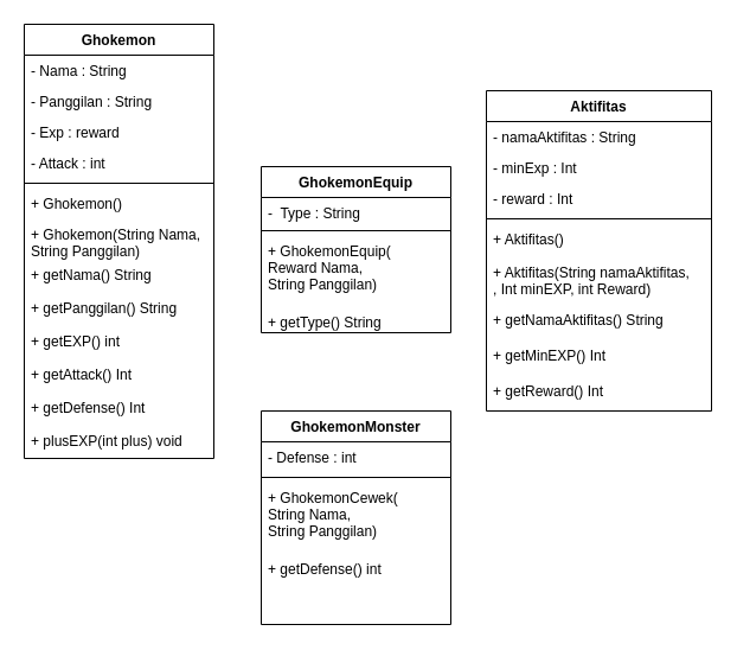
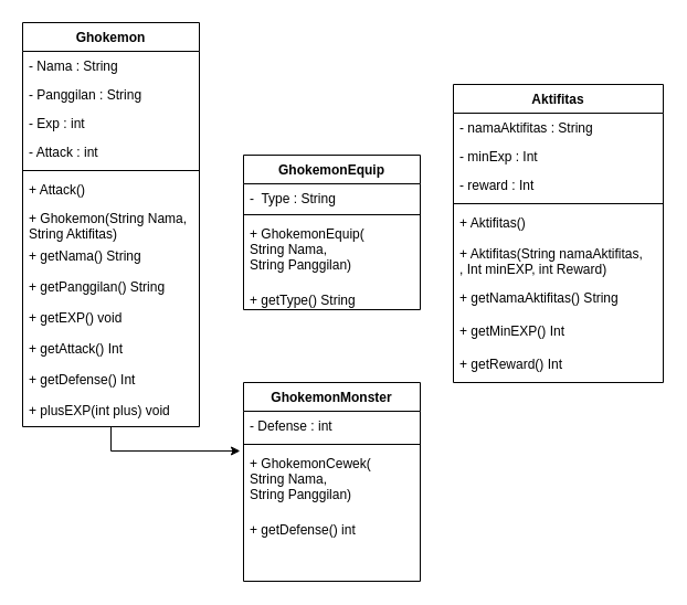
- <mxCell id="6" value="- Exp : reward" style="text;strokeColor=none;fillColor=none;align=left;verticalAlign=top;spacingLeft=4;spacingRight=4;overflow=hidden;rotatable=0;points=[[0,0.5],[1,0.5]];portConstraint=eastwest;" parent="3" vertex="1"><mxGeometry y="78" width="160" height="26" as="geometry" /></mxCell>
+ <mxCell id="6" value="- Exp : int" style="text;strokeColor=none;fillColor=none;align=left;verticalAlign=top;spacingLeft=4;spacingRight=4;overflow=hidden;rotatable=0;points=[[0,0.5],[1,0.5]];portConstraint=eastwest;" parent="3" vertex="1"><mxGeometry y="78" width="160" height="26" as="geometry" /></mxCell>
- <mxCell id="9" value="+ Ghokemon()" style="text;strokeColor=none;fillColor=none;align=left;verticalAlign=top;spacingLeft=4;spacingRight=4;overflow=hidden;rotatable=0;points=[[0,0.5],[1,0.5]];portConstraint=eastwest;" parent="3" vertex="1"><mxGeometry y="138" width="160" height="26" as="geometry" /></mxCell>
+ <mxCell id="9" value="+ Attack()" style="text;strokeColor=none;fillColor=none;align=left;verticalAlign=top;spacingLeft=4;spacingRight=4;overflow=hidden;rotatable=0;points=[[0,0.5],[1,0.5]];portConstraint=eastwest;" parent="3" vertex="1"><mxGeometry y="138" width="160" height="26" as="geometry" /></mxCell>
- <mxCell id="10" value="+ Ghokemon(String Nama,&#10;String Panggilan)" style="text;strokeColor=none;fillColor=none;align=left;verticalAlign=top;spacingLeft=4;spacingRight=4;overflow=hidden;rotatable=0;points=[[0,0.5],[1,0.5]];portConstraint=eastwest;" parent="3" vertex="1"><mxGeometry y="164" width="160" height="34" as="geometry" /></mxCell>
+ <mxCell id="10" value="+ Ghokemon(String Nama,&#10;String Aktifitas)" style="text;strokeColor=none;fillColor=none;align=left;verticalAlign=top;spacingLeft=4;spacingRight=4;overflow=hidden;rotatable=0;points=[[0,0.5],[1,0.5]];portConstraint=eastwest;" parent="3" vertex="1"><mxGeometry y="164" width="160" height="34" as="geometry" /></mxCell>
- <mxCell id="20" value="+ GhokemonEquip(&#10;Reward Nama, &#10;String Panggilan)" style="text;strokeColor=none;fillColor=none;align=left;verticalAlign=top;spacingLeft=4;spacingRight=4;overflow=hidden;rotatable=0;points=[[0,0.5],[1,0.5]];portConstraint=eastwest;" parent="17" vertex="1"><mxGeometry y="58" width="160" height="60" as="geometry" /></mxCell>
+ <mxCell id="20" value="+ GhokemonEquip(&#10;String Nama, &#10;String Panggilan)" style="text;strokeColor=none;fillColor=none;align=left;verticalAlign=top;spacingLeft=4;spacingRight=4;overflow=hidden;rotatable=0;points=[[0,0.5],[1,0.5]];portConstraint=eastwest;" parent="17" vertex="1"><mxGeometry y="58" width="160" height="60" as="geometry" /></mxCell>
- <mxCell id="13" value="+ getEXP() int" style="text;strokeColor=none;fillColor=none;align=left;verticalAlign=top;spacingLeft=4;spacingRight=4;overflow=hidden;rotatable=0;points=[[0,0.5],[1,0.5]];portConstraint=eastwest;" parent="3" vertex="1"><mxGeometry y="254" width="160" height="28" as="geometry" /></mxCell>
+ <mxCell id="13" value="+ getEXP() void" style="text;strokeColor=none;fillColor=none;align=left;verticalAlign=top;spacingLeft=4;spacingRight=4;overflow=hidden;rotatable=0;points=[[0,0.5],[1,0.5]];portConstraint=eastwest;" parent="3" vertex="1"><mxGeometry y="254" width="160" height="28" as="geometry" /></mxCell>
+ <mxCell id="2" style="edgeStyle=orthogonalEdgeStyle;rounded=0;orthogonalLoop=1;jettySize=auto;html=1;entryX=-0.019;entryY=0.033;entryDx=0;entryDy=0;entryPerimeter=0;" edge="1" parent="1" source="3" target="25"><mxGeometry relative="1" as="geometry" /></mxCell>
